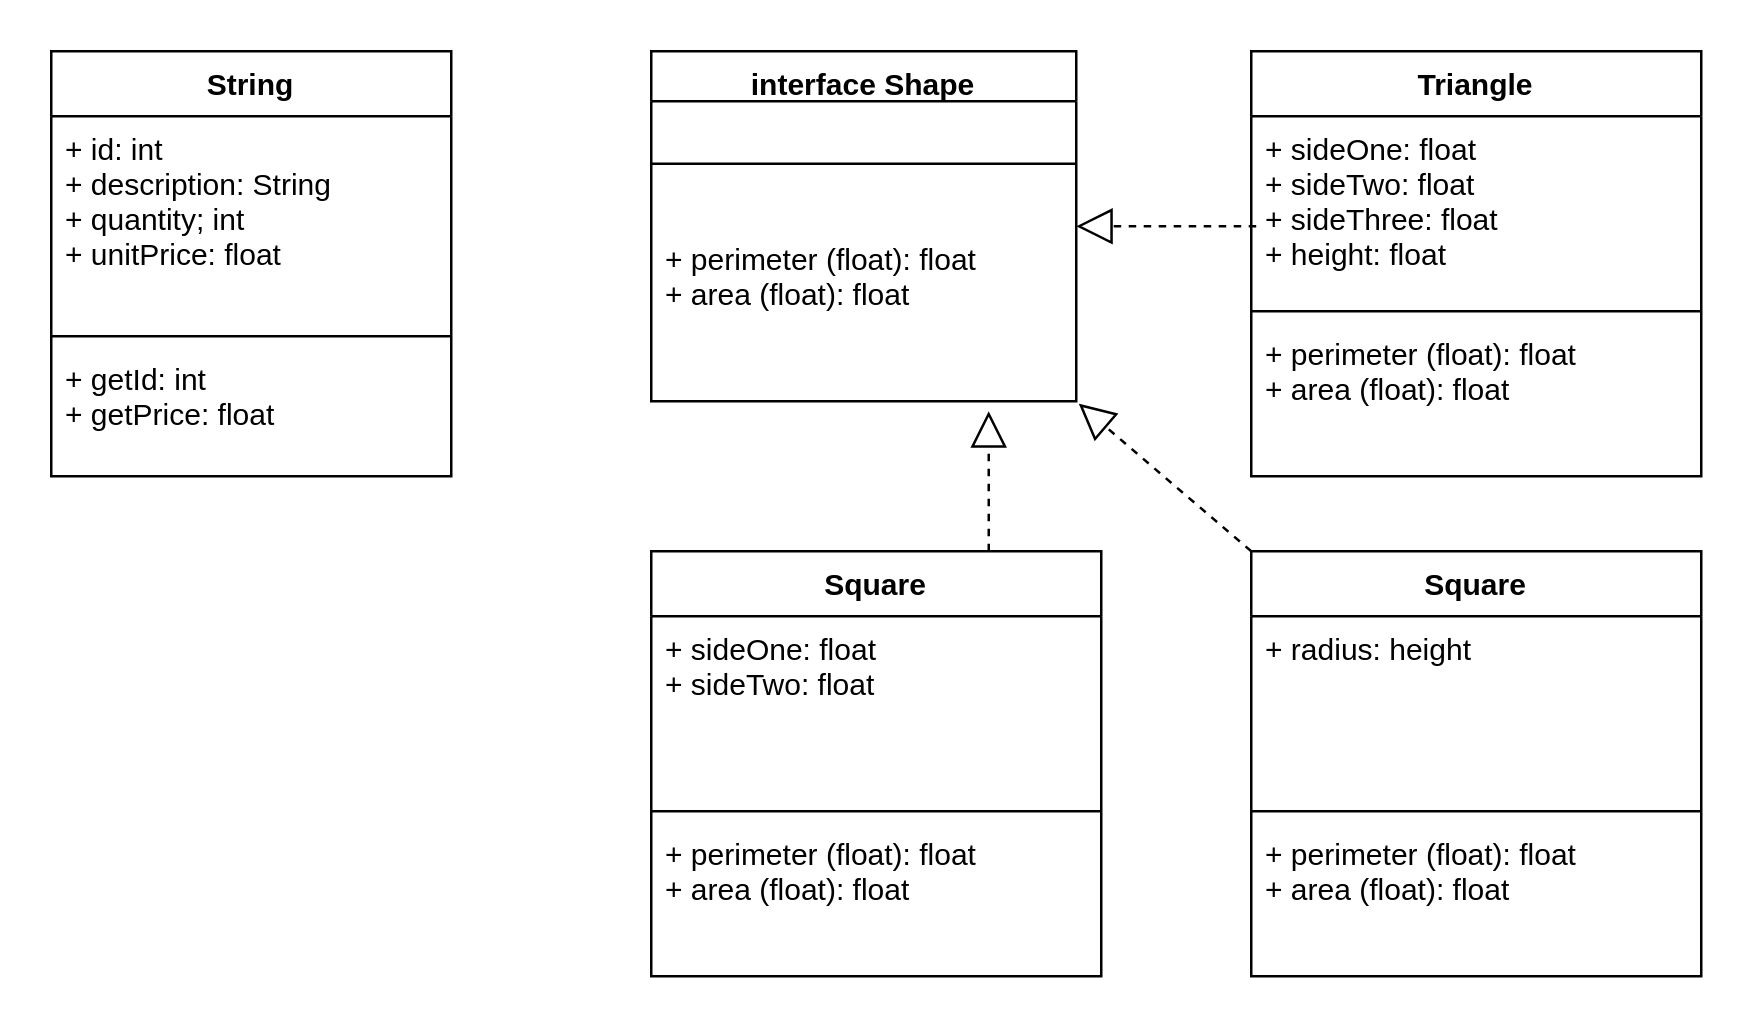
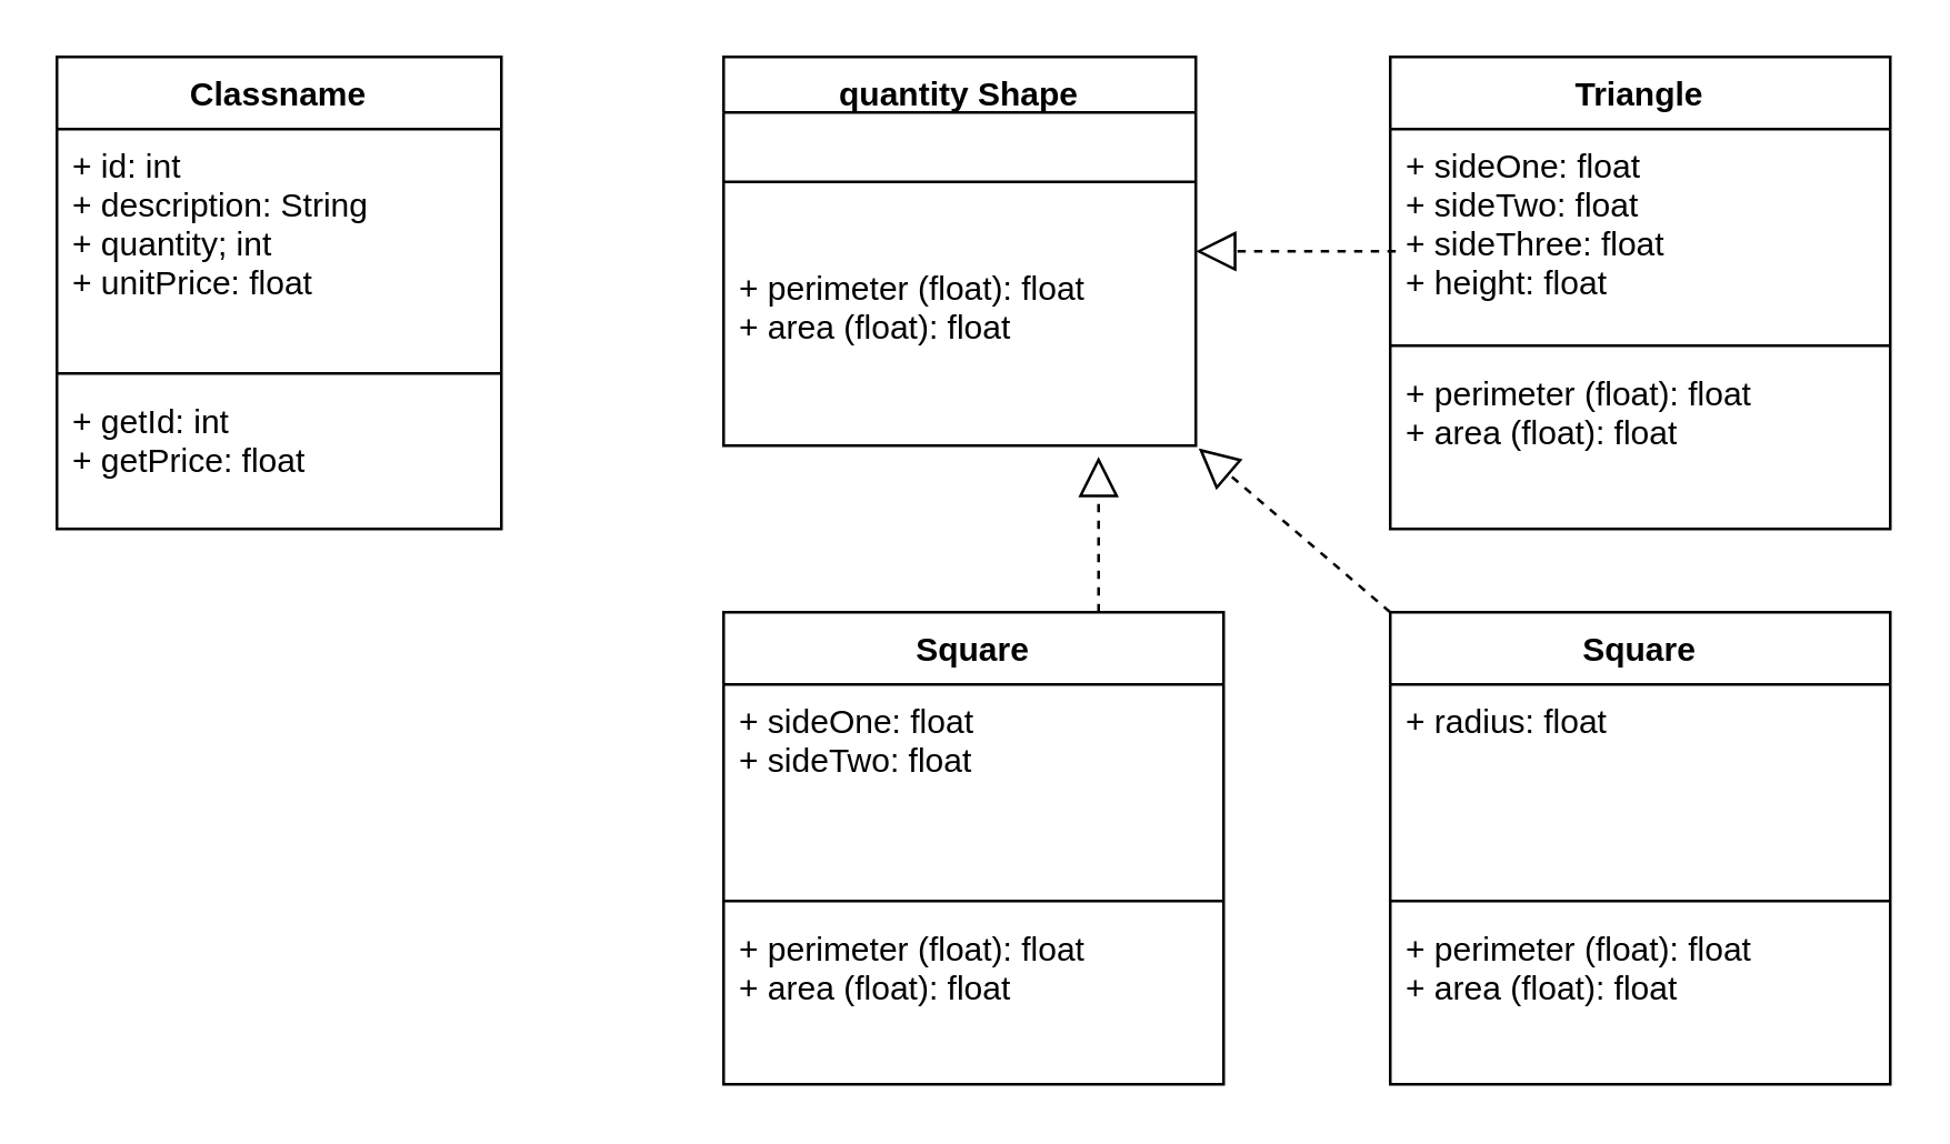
- <mxCell id="2" value="String" style="swimlane;fontStyle=1;align=center;verticalAlign=top;childLayout=stackLayout;horizontal=1;startSize=26;horizontalStack=0;resizeParent=1;resizeParentMax=0;resizeLast=0;collapsible=1;marginBottom=0;" vertex="1" parent="1"><mxGeometry x="20" y="20" width="160" height="170" as="geometry" /></mxCell>
+ <mxCell id="2" value="Classname" style="swimlane;fontStyle=1;align=center;verticalAlign=top;childLayout=stackLayout;horizontal=1;startSize=26;horizontalStack=0;resizeParent=1;resizeParentMax=0;resizeLast=0;collapsible=1;marginBottom=0;" vertex="1" parent="1"><mxGeometry x="20" y="20" width="160" height="170" as="geometry" /></mxCell>
- <mxCell id="6" value="interface Shape" style="swimlane;fontStyle=1;align=center;verticalAlign=top;childLayout=stackLayout;horizontal=1;startSize=20;horizontalStack=0;resizeParent=1;resizeParentMax=0;resizeLast=0;collapsible=1;marginBottom=0;" vertex="1" parent="1"><mxGeometry x="260" y="20" width="170" height="140" as="geometry" /></mxCell>
+ <mxCell id="6" value="quantity Shape" style="swimlane;fontStyle=1;align=center;verticalAlign=top;childLayout=stackLayout;horizontal=1;startSize=20;horizontalStack=0;resizeParent=1;resizeParentMax=0;resizeLast=0;collapsible=1;marginBottom=0;" vertex="1" parent="1"><mxGeometry x="260" y="20" width="170" height="140" as="geometry" /></mxCell>
- <mxCell id="18" value="+ radius: height&#10;&#10;" style="text;strokeColor=none;fillColor=none;align=left;verticalAlign=top;spacingLeft=4;spacingRight=4;overflow=hidden;rotatable=0;points=[[0,0.5],[1,0.5]];portConstraint=eastwest;" vertex="1" parent="17"><mxGeometry y="26" width="180" height="74" as="geometry" /></mxCell>
+ <mxCell id="18" value="+ radius: float&#10;&#10;" style="text;strokeColor=none;fillColor=none;align=left;verticalAlign=top;spacingLeft=4;spacingRight=4;overflow=hidden;rotatable=0;points=[[0,0.5],[1,0.5]];portConstraint=eastwest;" vertex="1" parent="17"><mxGeometry y="26" width="180" height="74" as="geometry" /></mxCell>
